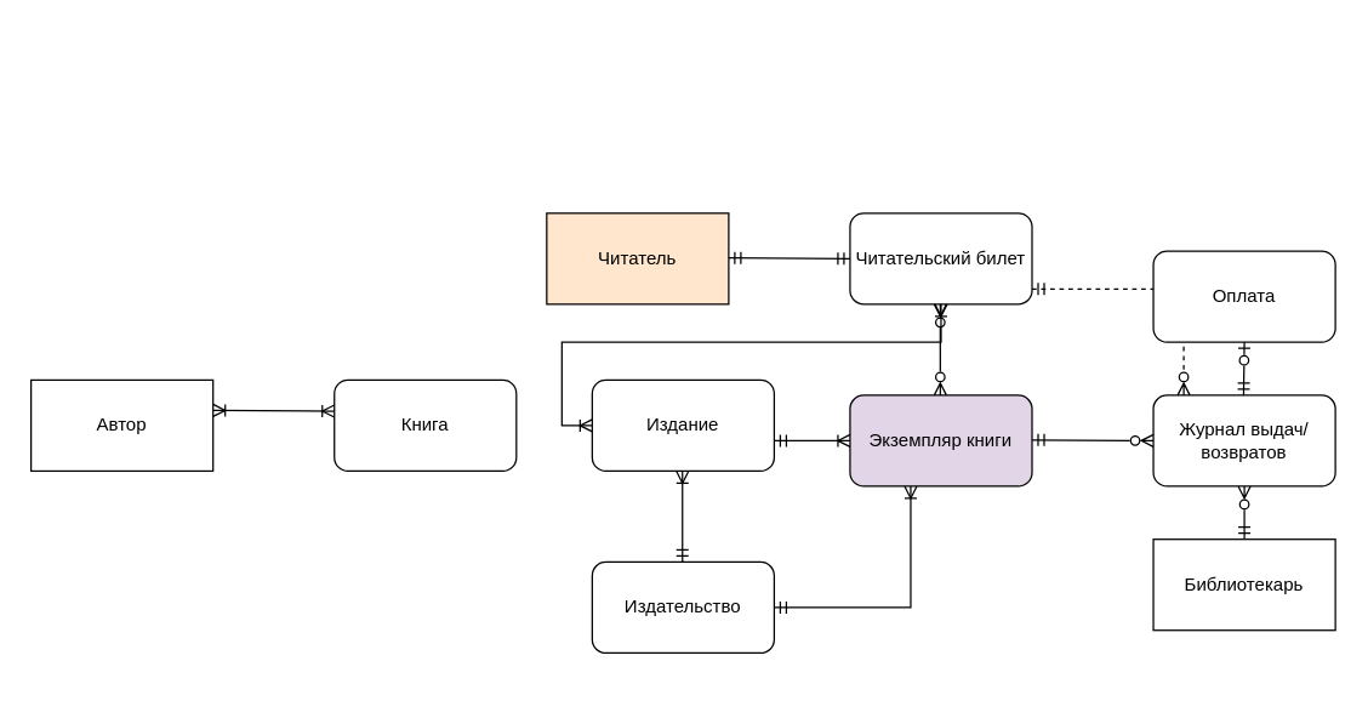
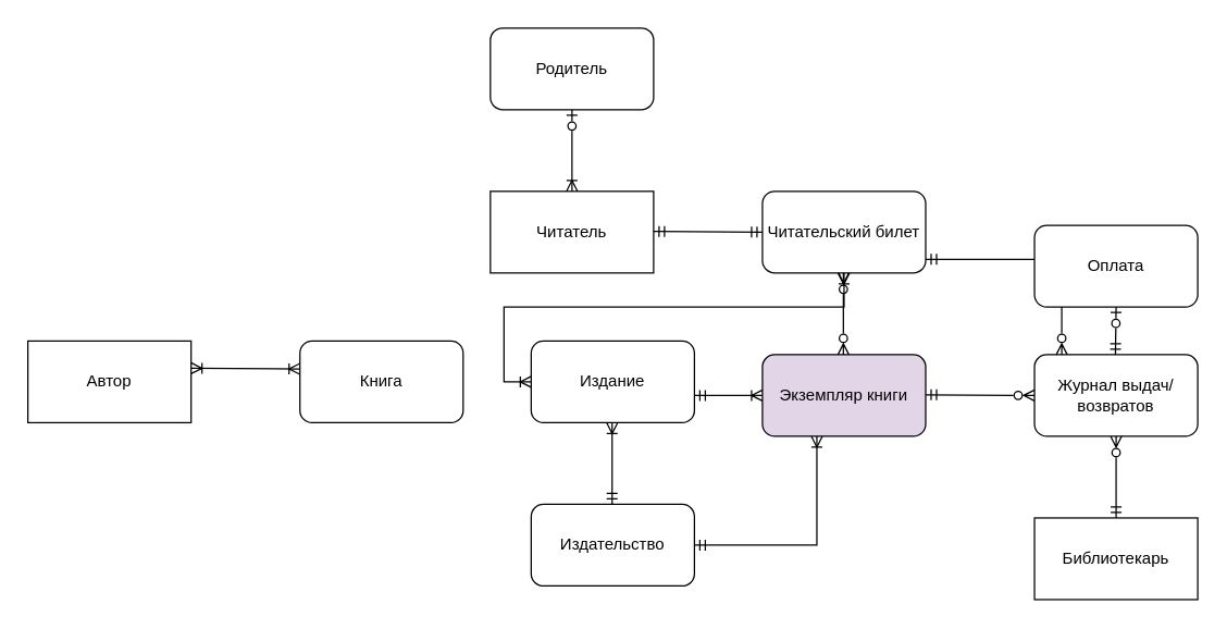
+ <mxCell id="5" value="Родитель" style="rounded=1;whiteSpace=wrap;html=1;" parent="1" vertex="1"><mxGeometry x="360" y="20" width="120" height="60" as="geometry" /></mxCell>
+ <mxCell id="6" value="" style="endArrow=ERoneToMany;html=1;rounded=0;exitX=0.5;exitY=1;exitDx=0;exitDy=0;startArrow=ERzeroToOne;startFill=0;endFill=0;" parent="1" source="5" target="2" edge="1"><mxGeometry relative="1" as="geometry"><mxPoint x="410" y="90" as="sourcePoint" /><mxPoint x="570" y="90" as="targetPoint" /></mxGeometry></mxCell>
- <mxCell id="2" value="Читатель" style="rounded=0;whiteSpace=wrap;html=1;fillColor=#ffe6cc;" parent="1" vertex="1"><mxGeometry x="360" y="140" width="120" height="60" as="geometry" /></mxCell>
+ <mxCell id="2" value="Читатель" style="rounded=0;whiteSpace=wrap;html=1;" parent="1" vertex="1"><mxGeometry x="360" y="140" width="120" height="60" as="geometry" /></mxCell>
- <mxCell id="14" value="" style="endArrow=ERzeroToMany;html=1;rounded=0;endFill=0;startArrow=ERmandOne;startFill=0;entryX=0.167;entryY=0;entryDx=0;entryDy=0;entryPerimeter=0;exitX=1;exitY=0.833;exitDx=0;exitDy=0;exitPerimeter=0;dashed=1;" parent="1" source="3" target="12" edge="1"><mxGeometry relative="1" as="geometry"><mxPoint x="680" y="169.5" as="sourcePoint" /><mxPoint x="780" y="220" as="targetPoint" /><Array as="points"><mxPoint x="730" y="190" /><mxPoint x="780" y="190" /></Array></mxGeometry></mxCell>
+ <mxCell id="14" value="" style="endArrow=ERzeroToMany;html=1;rounded=0;endFill=0;startArrow=ERmandOne;startFill=0;entryX=0.167;entryY=0;entryDx=0;entryDy=0;entryPerimeter=0;exitX=1;exitY=0.833;exitDx=0;exitDy=0;exitPerimeter=0;" parent="1" source="3" target="12" edge="1"><mxGeometry relative="1" as="geometry"><mxPoint x="680" y="169.5" as="sourcePoint" /><mxPoint x="780" y="220" as="targetPoint" /><Array as="points"><mxPoint x="730" y="190" /><mxPoint x="780" y="190" /></Array></mxGeometry></mxCell>
- <mxCell id="20" value="Библиотекарь" style="rounded=0;whiteSpace=wrap;html=1;" parent="1" vertex="1"><mxGeometry x="760" y="355" width="120" height="60" as="geometry" /></mxCell>
+ <mxCell id="20" value="Библиотекарь" style="rounded=0;whiteSpace=wrap;html=1;" parent="1" vertex="1"><mxGeometry x="760" y="380" width="120" height="60" as="geometry" /></mxCell>
